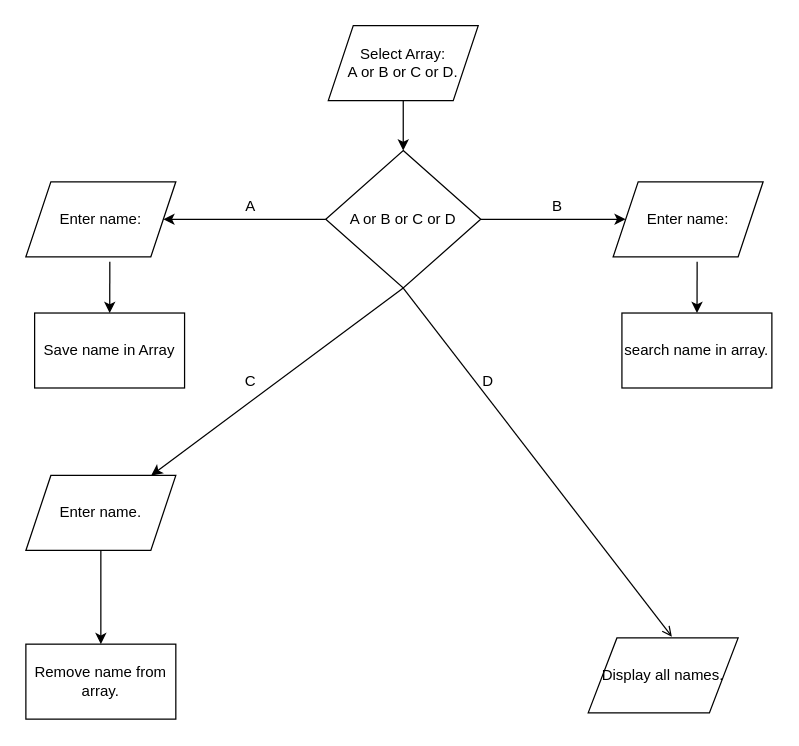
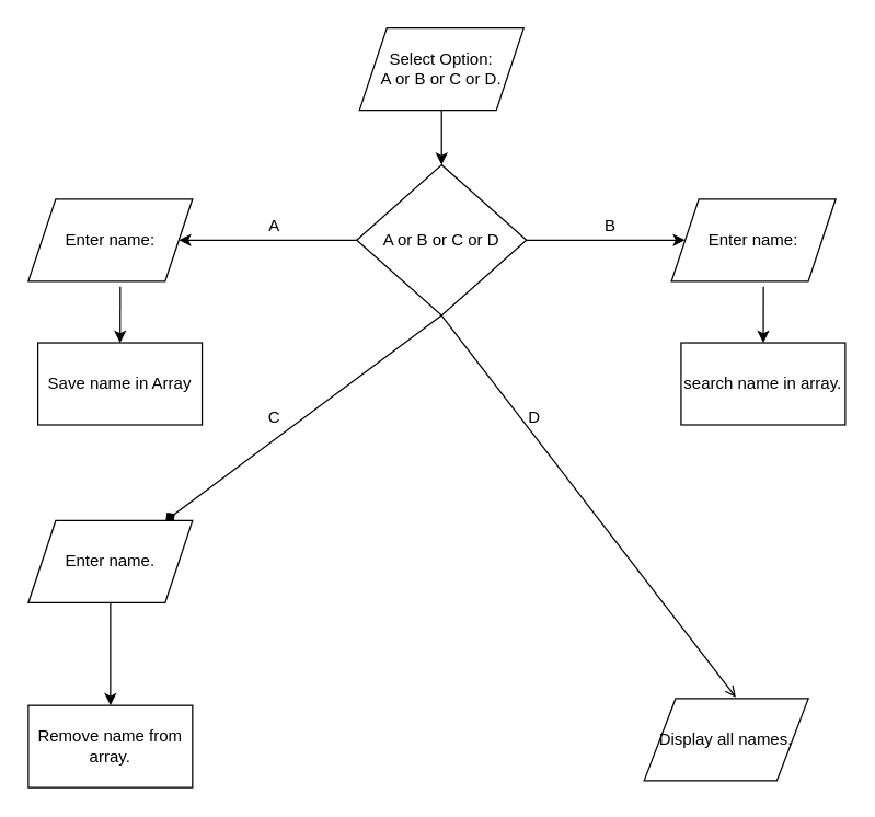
- <mxCell id="2" value="Select Array:&lt;br&gt;A or B or C or D." style="shape=parallelogram;perimeter=parallelogramPerimeter;whiteSpace=wrap;html=1;fixedSize=1;" vertex="1" parent="1"><mxGeometry x="262" y="20" width="120" height="60" as="geometry" /></mxCell>
+ <mxCell id="2" value="Select Option:&lt;br&gt;A or B or C or D." style="shape=parallelogram;perimeter=parallelogramPerimeter;whiteSpace=wrap;html=1;fixedSize=1;" vertex="1" parent="1"><mxGeometry x="262" y="20" width="120" height="60" as="geometry" /></mxCell>
- <mxCell id="8" value="" style="endArrow=classic;html=1;rounded=0;exitX=0.5;exitY=1;exitDx=0;exitDy=0;" edge="1" parent="1" source="3" target="9"><mxGeometry width="50" height="50" relative="1" as="geometry"><mxPoint x="300" y="260" as="sourcePoint" /><mxPoint x="110" y="390" as="targetPoint" /></mxGeometry></mxCell>
+ <mxCell id="8" value="" style="endArrow=diamond;html=1;rounded=0;exitX=0.5;exitY=1;exitDx=0;exitDy=0;" edge="1" parent="1" source="3" target="9"><mxGeometry width="50" height="50" relative="1" as="geometry"><mxPoint x="300" y="260" as="sourcePoint" /><mxPoint x="110" y="390" as="targetPoint" /></mxGeometry></mxCell>
